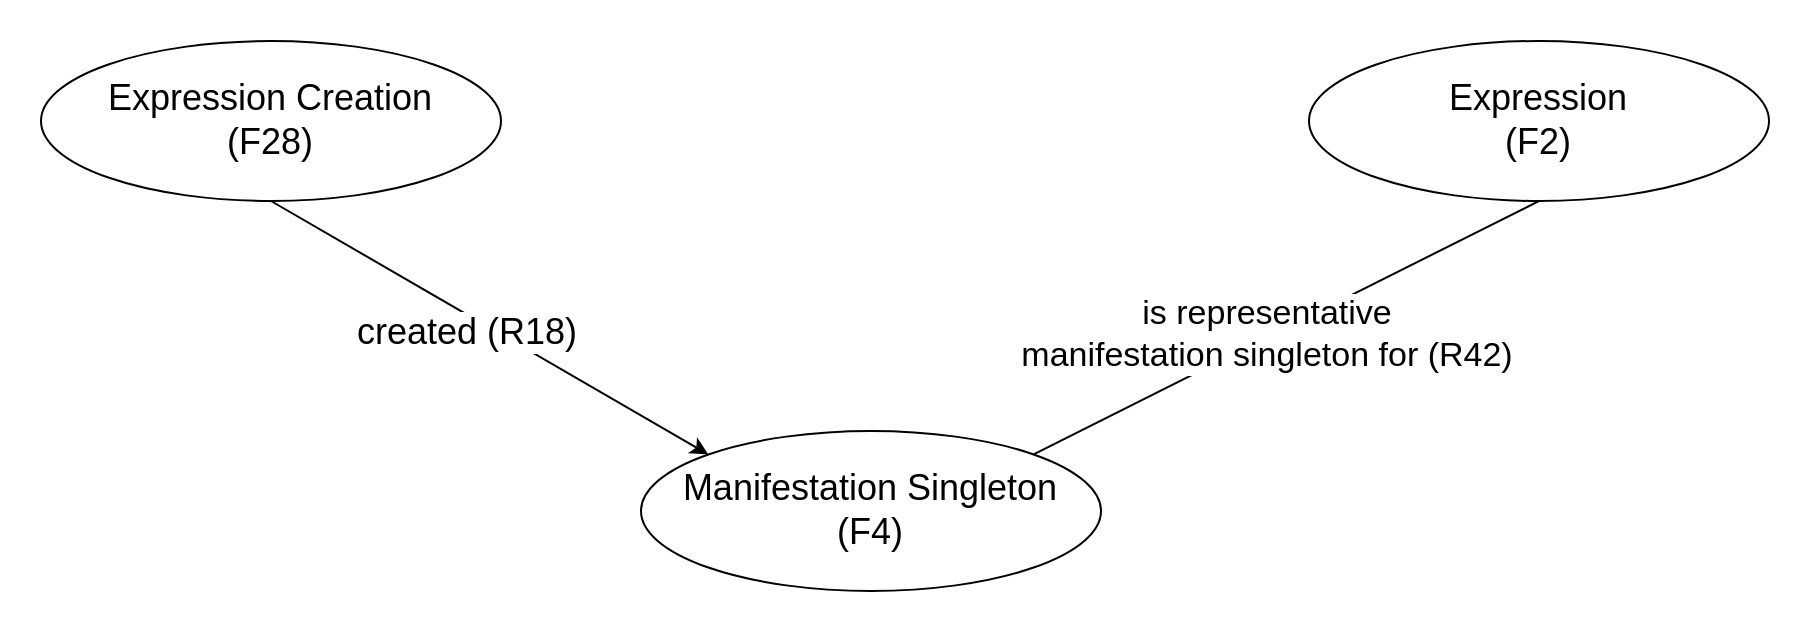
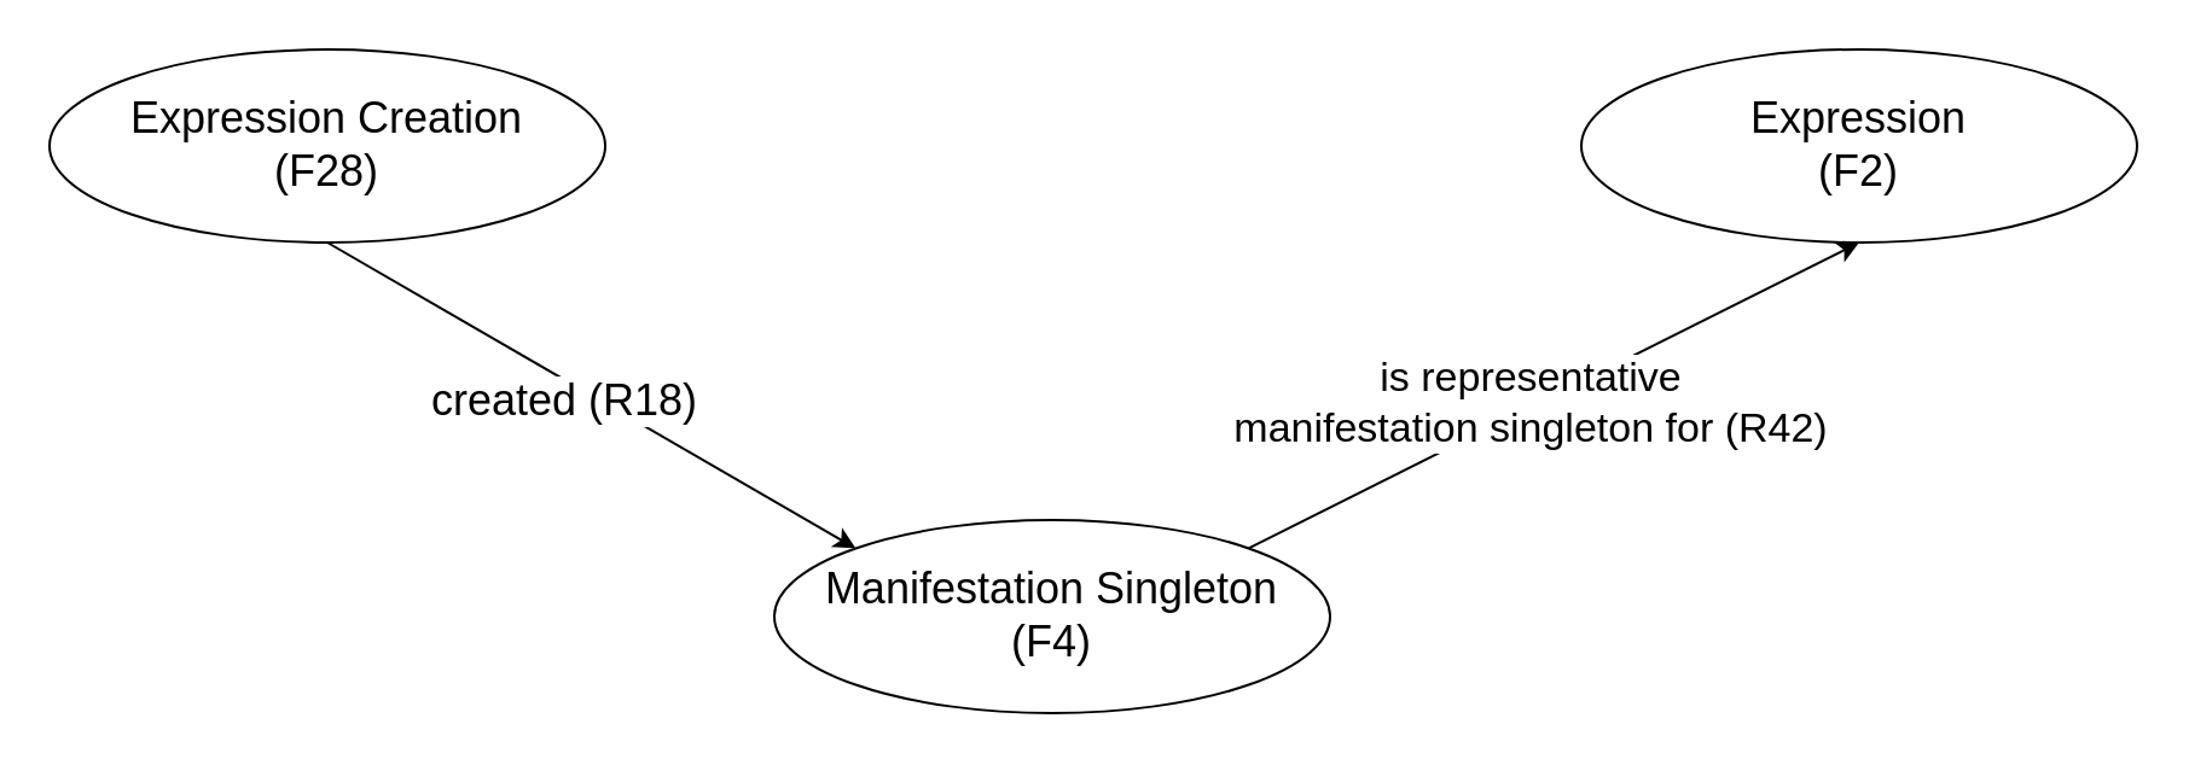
- <mxCell id="7" value="" style="endArrow=none;html=1;entryX=0.5;entryY=1;entryDx=0;entryDy=0;exitX=1;exitY=0;exitDx=0;exitDy=0;" edge="1" parent="1" source="3" target="4"><mxGeometry width="50" height="50" relative="1" as="geometry"><mxPoint x="640" y="260" as="sourcePoint" /><mxPoint x="70" y="300" as="targetPoint" /></mxGeometry></mxCell>
+ <mxCell id="7" value="" style="endArrow=classic;html=1;entryX=0.5;entryY=1;entryDx=0;entryDy=0;exitX=1;exitY=0;exitDx=0;exitDy=0;" edge="1" parent="1" source="3" target="4"><mxGeometry width="50" height="50" relative="1" as="geometry"><mxPoint x="640" y="260" as="sourcePoint" /><mxPoint x="70" y="300" as="targetPoint" /></mxGeometry></mxCell>
